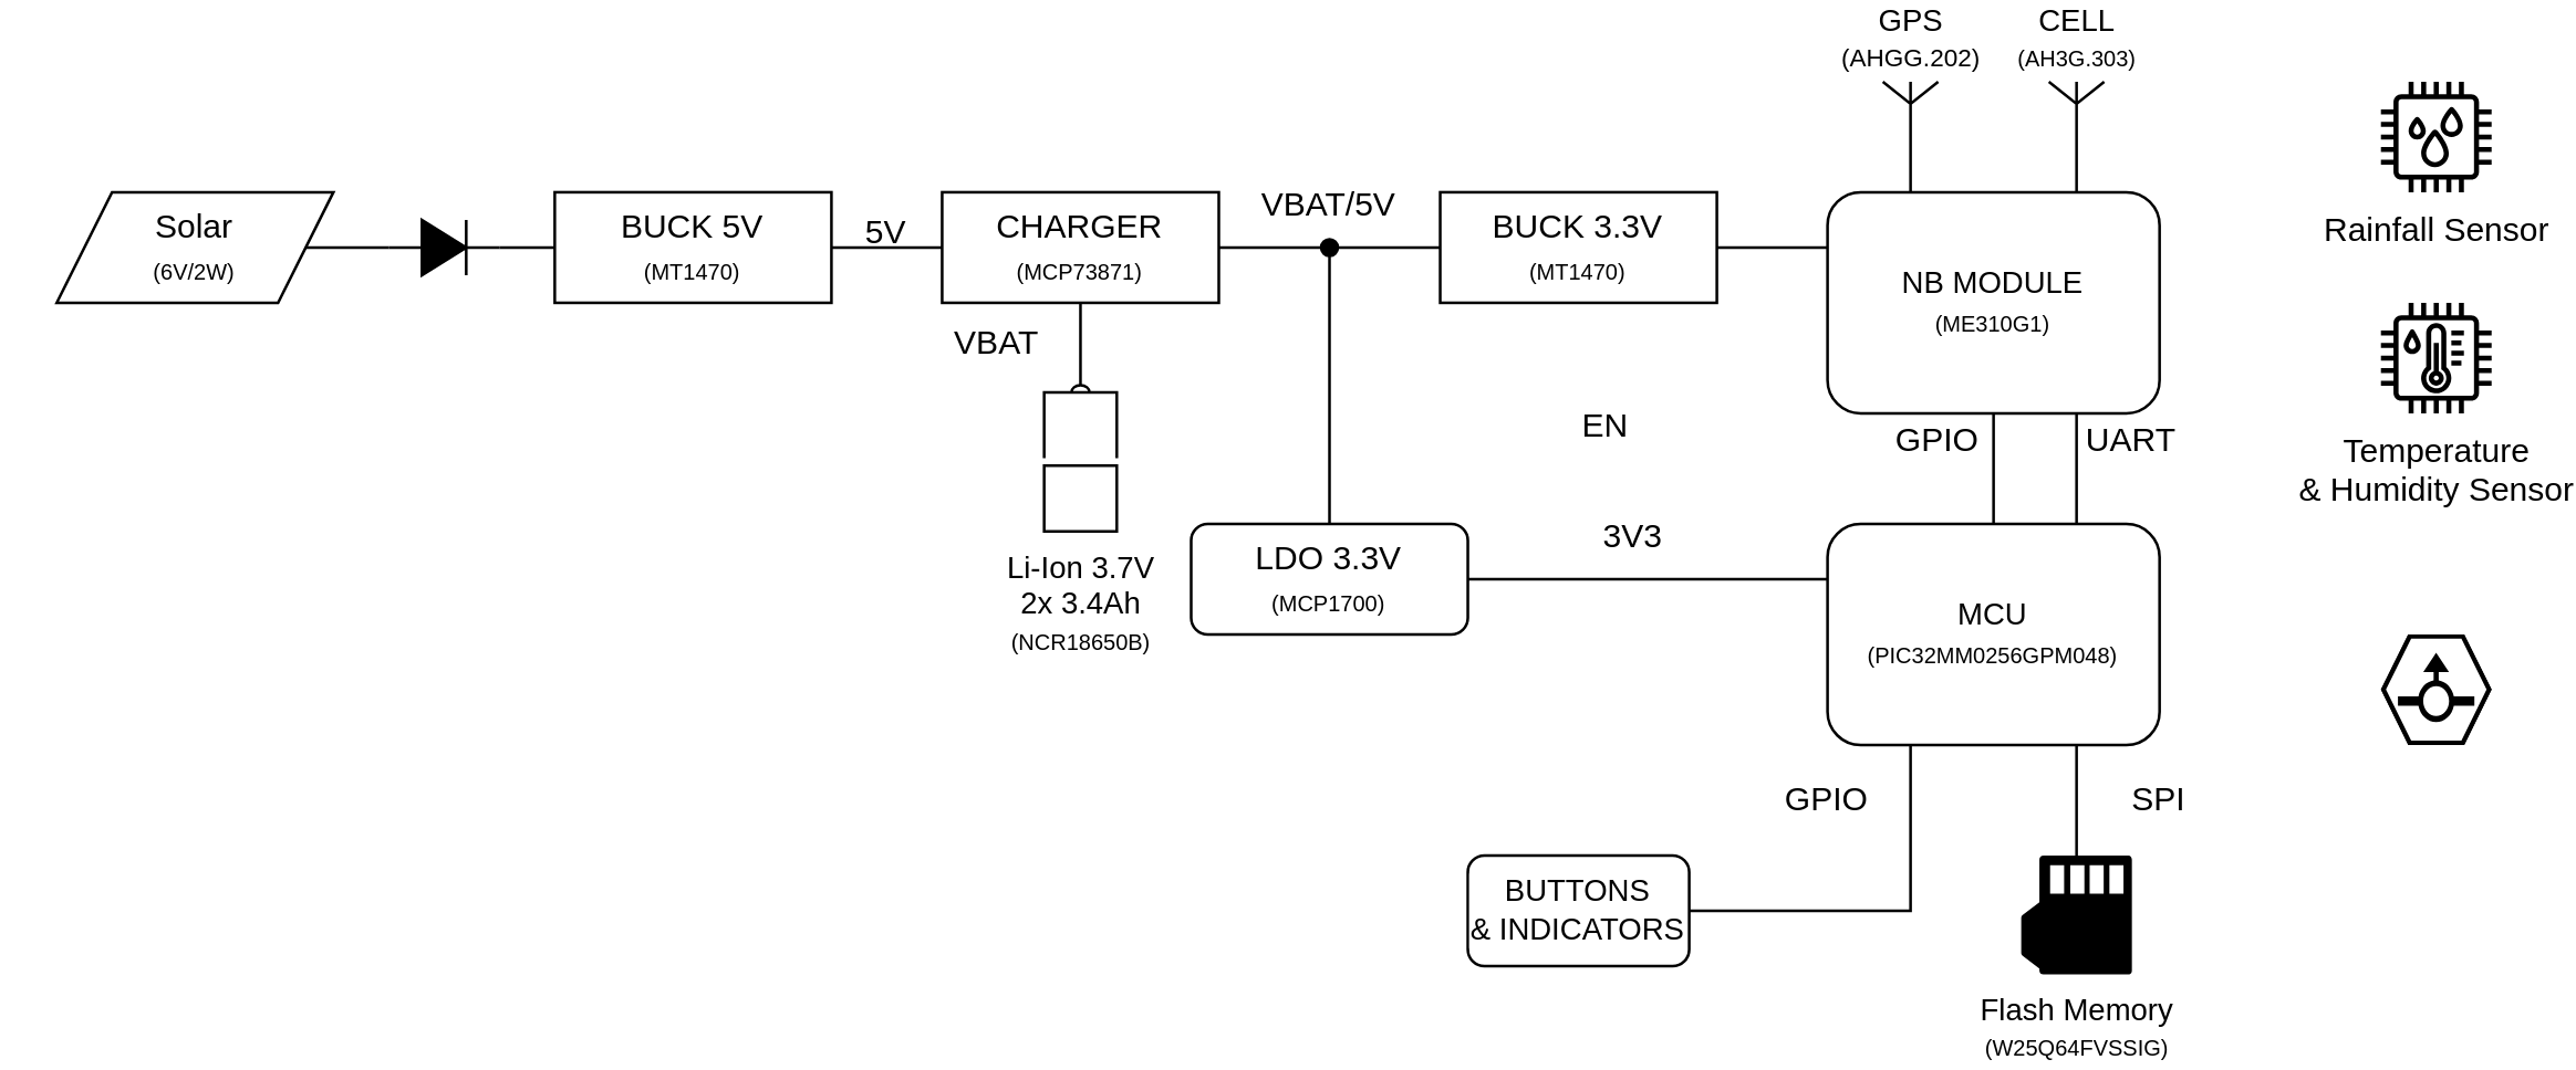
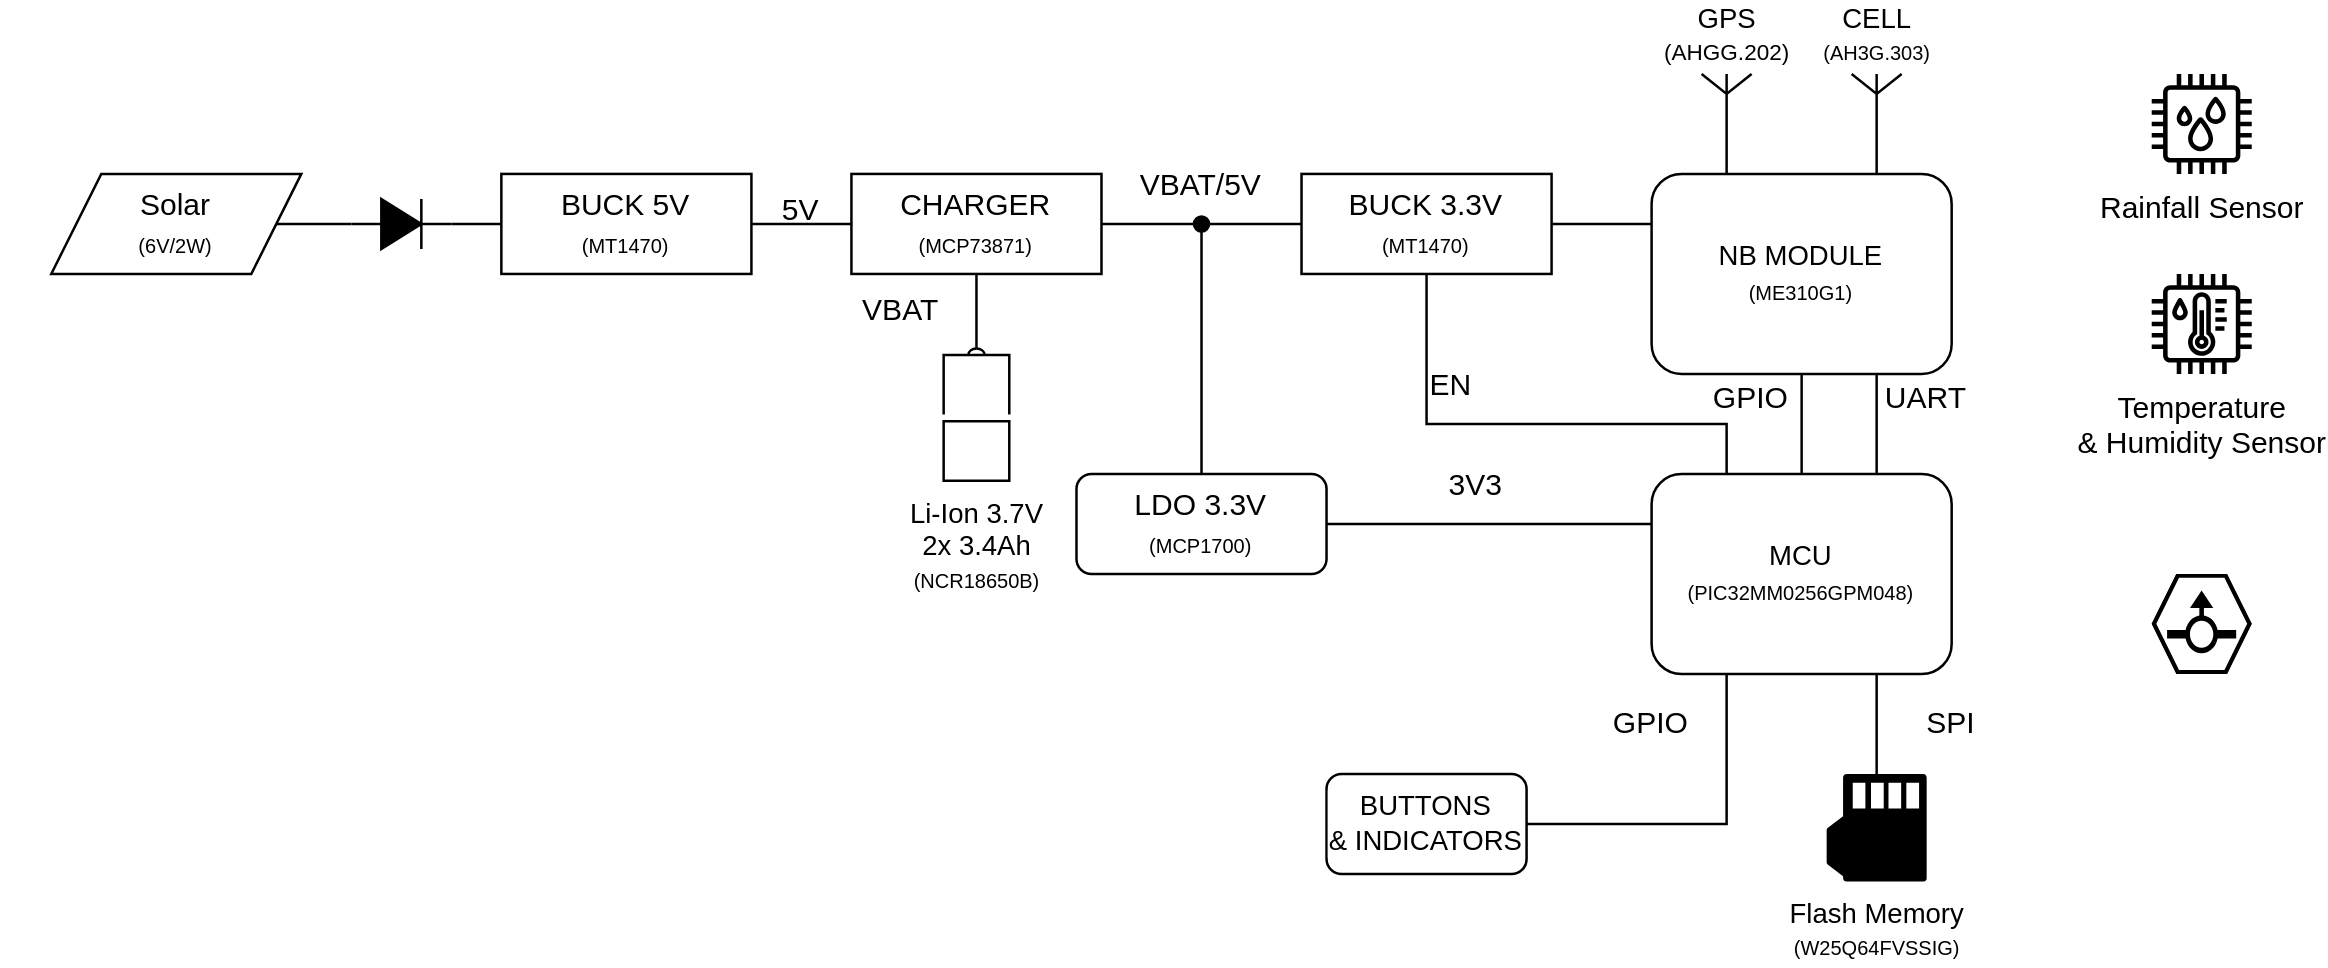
+ <mxCell id="23" style="edgeStyle=orthogonalEdgeStyle;rounded=0;orthogonalLoop=1;jettySize=auto;html=1;exitX=0.25;exitY=0;exitDx=0;exitDy=0;entryX=0.5;entryY=1;entryDx=0;entryDy=0;strokeColor=default;align=center;verticalAlign=middle;fontFamily=Helvetica;fontSize=11;fontColor=default;labelBackgroundColor=default;endArrow=none;endFill=0;" parent="1" source="25" target="12" edge="1"><mxGeometry relative="1" as="geometry"><Array as="points"><mxPoint x="690" y="160" /><mxPoint x="570" y="160" /></Array></mxGeometry></mxCell>
